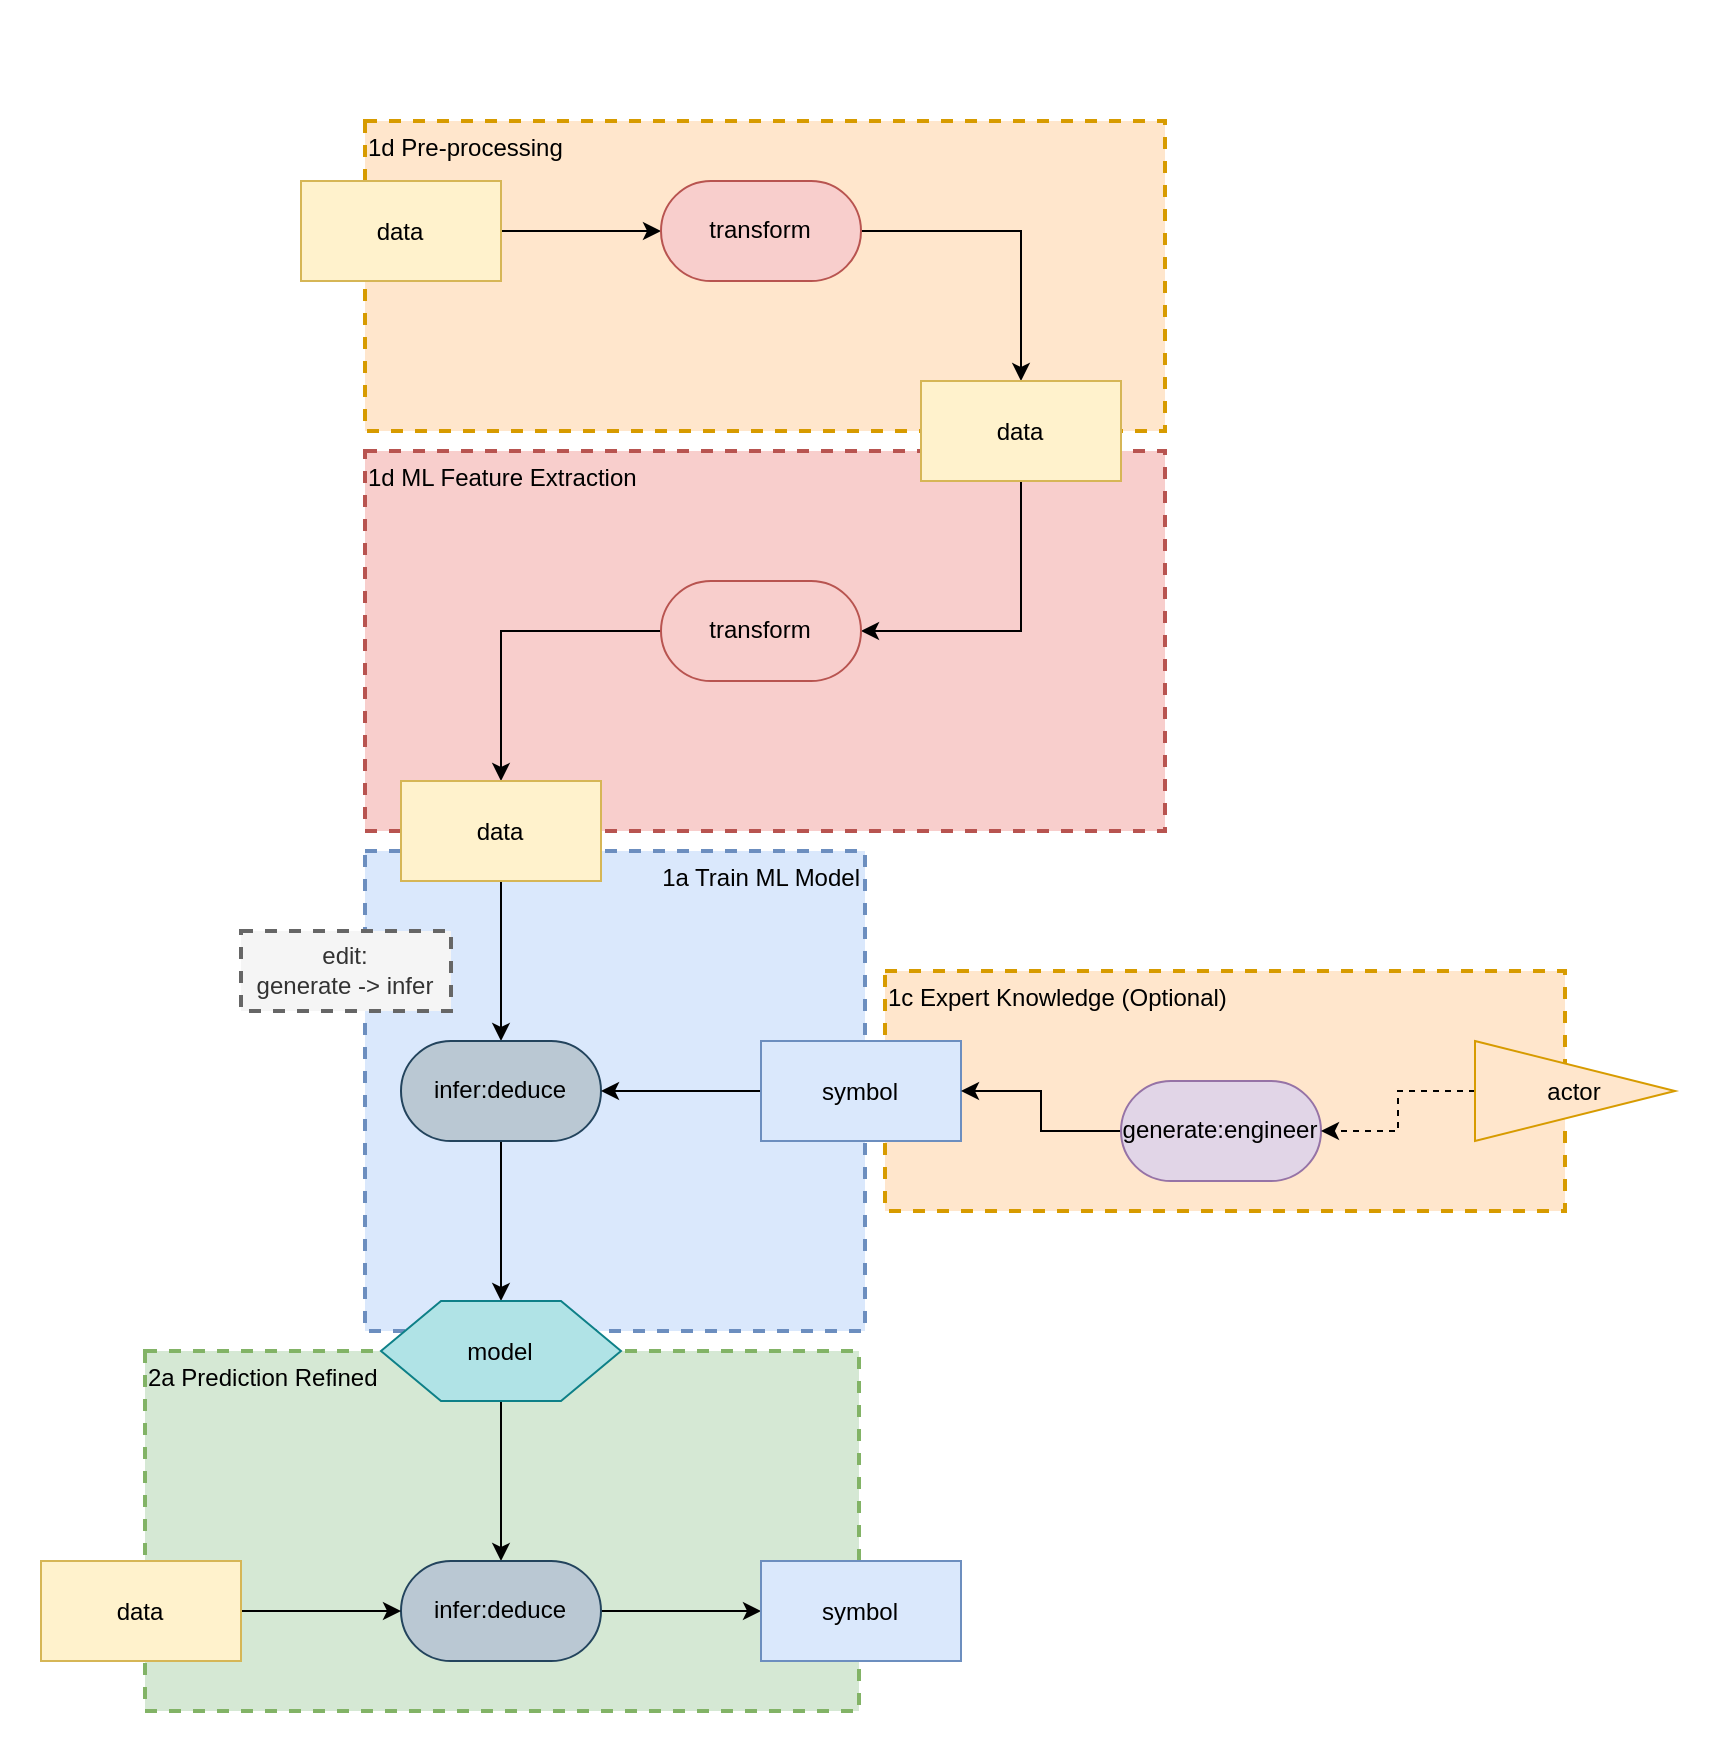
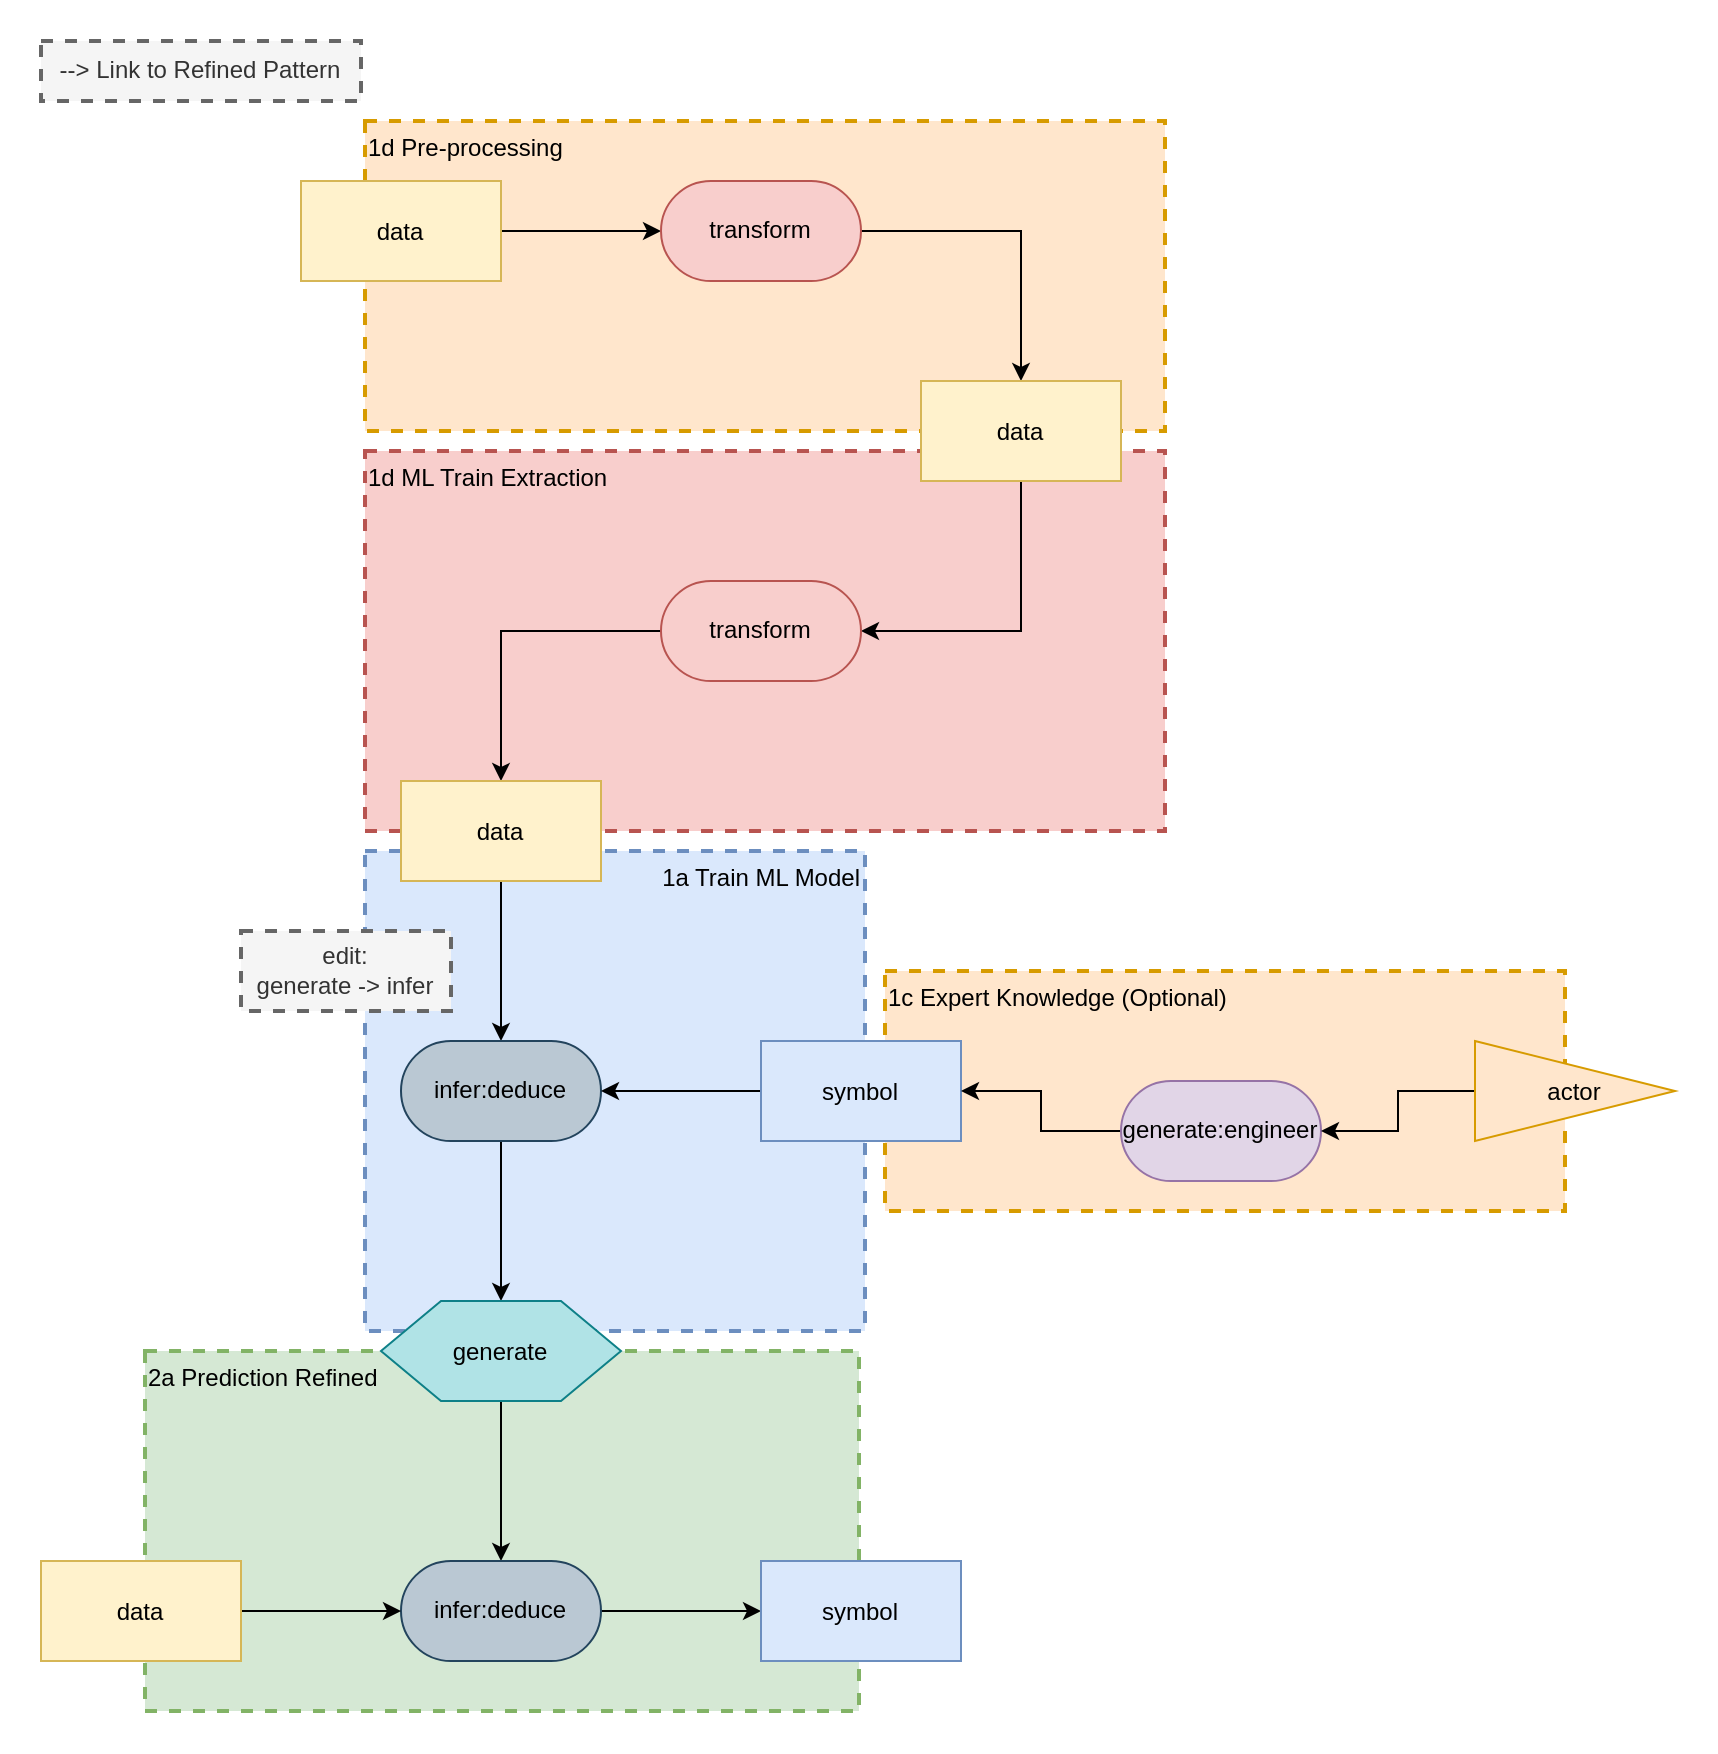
+ <mxCell id="33" value="--&amp;gt; Link to Refined Pattern" style="text;html=1;align=center;verticalAlign=middle;whiteSpace=wrap;rounded=0;dashed=1;fillColor=#f5f5f5;fontColor=#333333;strokeColor=#666666;strokeWidth=2;" parent="1" name="text" vertex="1"><mxGeometry x="20" y="20" width="160" height="30" as="geometry" /></mxCell>
- <mxCell id="5" value="1d ML Feature Extraction" style="text;html=1;align=left;verticalAlign=top;whiteSpace=wrap;rounded=0;dashed=1;fillColor=#f8cecc;strokeColor=#b85450;strokeWidth=2;" parent="1" name="text" vertex="1"><mxGeometry x="182" y="225" width="400" height="190" as="geometry" /></mxCell>
+ <mxCell id="5" value="1d ML Train Extraction" style="text;html=1;align=left;verticalAlign=top;whiteSpace=wrap;rounded=0;dashed=1;fillColor=#f8cecc;strokeColor=#b85450;strokeWidth=2;" parent="1" name="text" vertex="1"><mxGeometry x="182" y="225" width="400" height="190" as="geometry" /></mxCell>
- <mxCell id="25" style="edgeStyle=orthogonalEdgeStyle;rounded=0;orthogonalLoop=1;jettySize=auto;html=1;entryX=1;entryY=0.5;entryDx=0;entryDy=0;dashed=1;" parent="1" source="26" target="24" edge="1"><mxGeometry relative="1" as="geometry" /></mxCell>
+ <mxCell id="25" style="edgeStyle=orthogonalEdgeStyle;rounded=0;orthogonalLoop=1;jettySize=auto;html=1;entryX=1;entryY=0.5;entryDx=0;entryDy=0;" parent="1" source="26" target="24" edge="1"><mxGeometry relative="1" as="geometry" /></mxCell>
- <mxCell id="22" value="model" style="shape=hexagon;perimeter=hexagonPerimeter2;fillColor=#b0e3e6;strokeColor=#0e8088;" parent="1" name="model" vertex="1"><mxGeometry x="190" y="650" width="120" height="50" as="geometry" /></mxCell>
+ <mxCell id="22" value="generate" style="shape=hexagon;perimeter=hexagonPerimeter2;fillColor=#b0e3e6;strokeColor=#0e8088;" parent="1" name="model" vertex="1"><mxGeometry x="190" y="650" width="120" height="50" as="geometry" /></mxCell>
